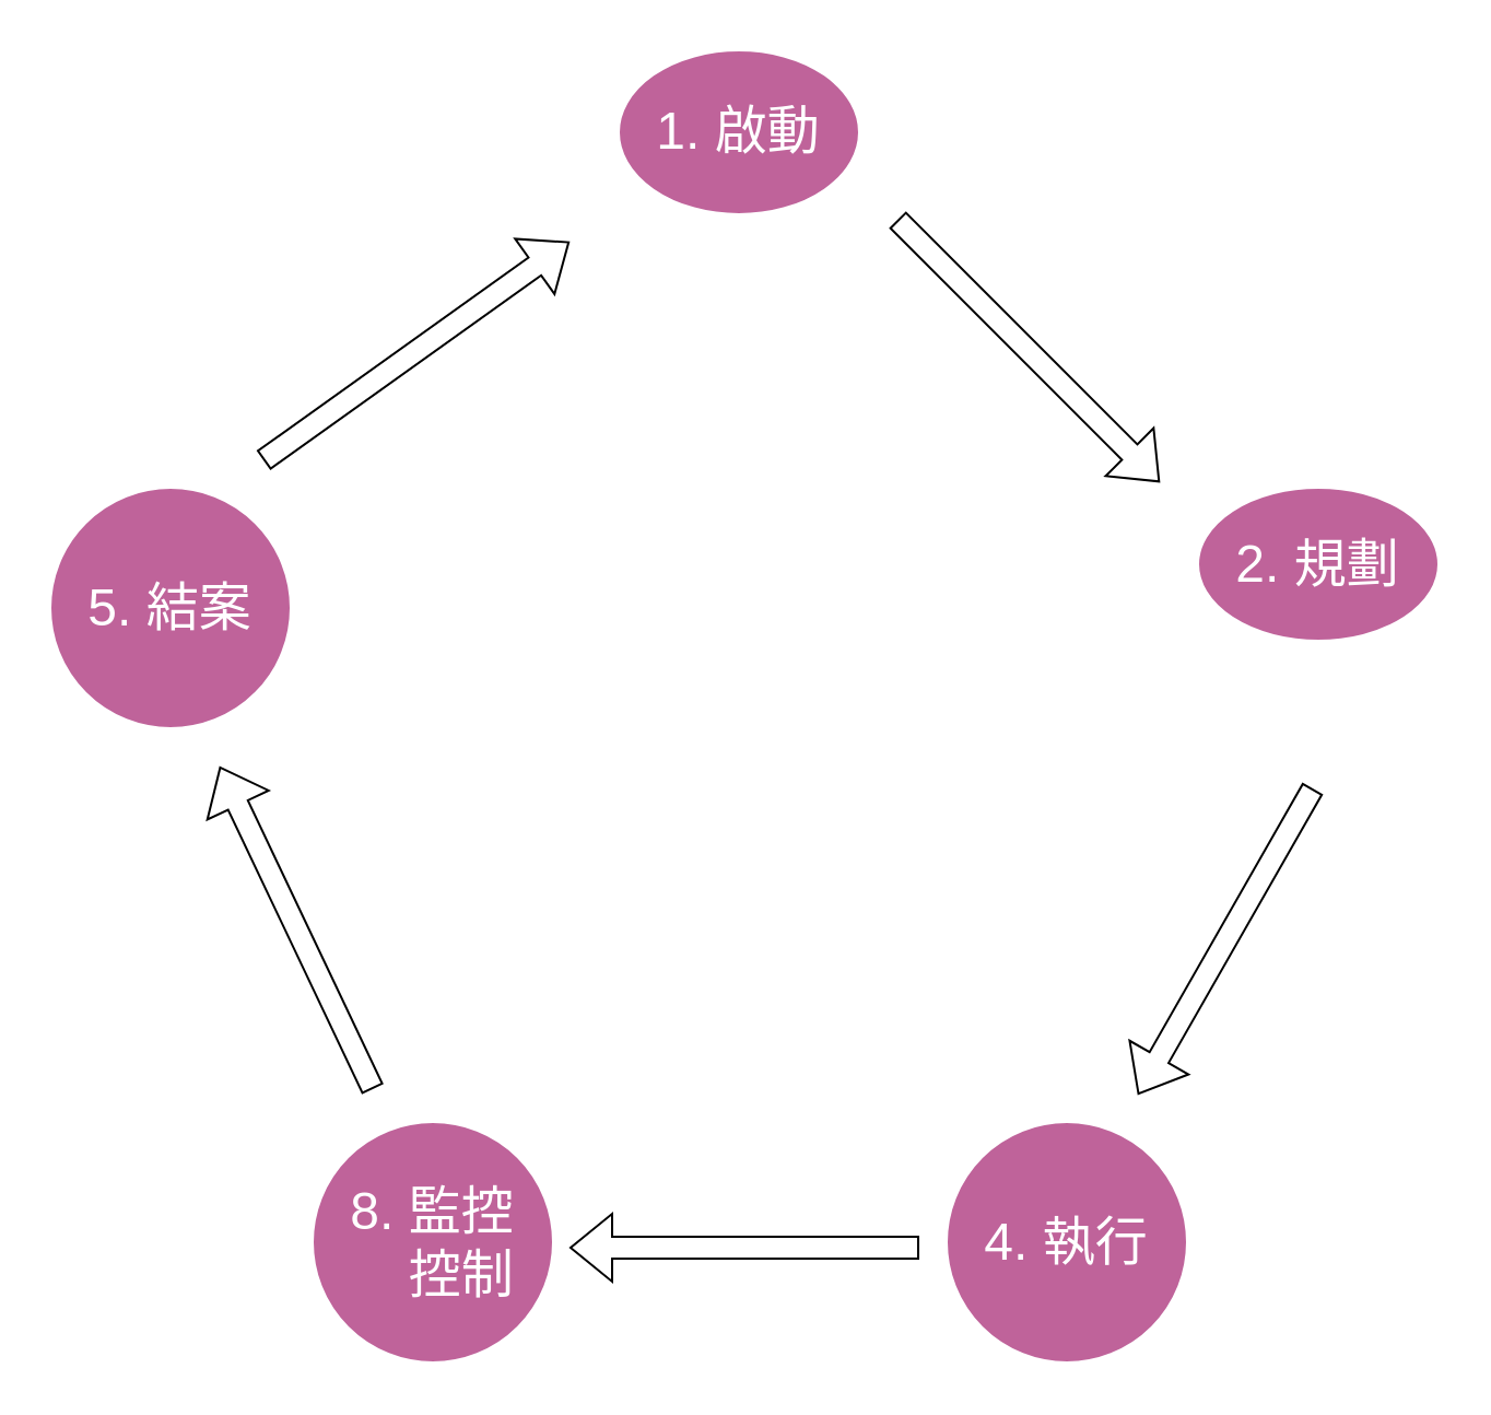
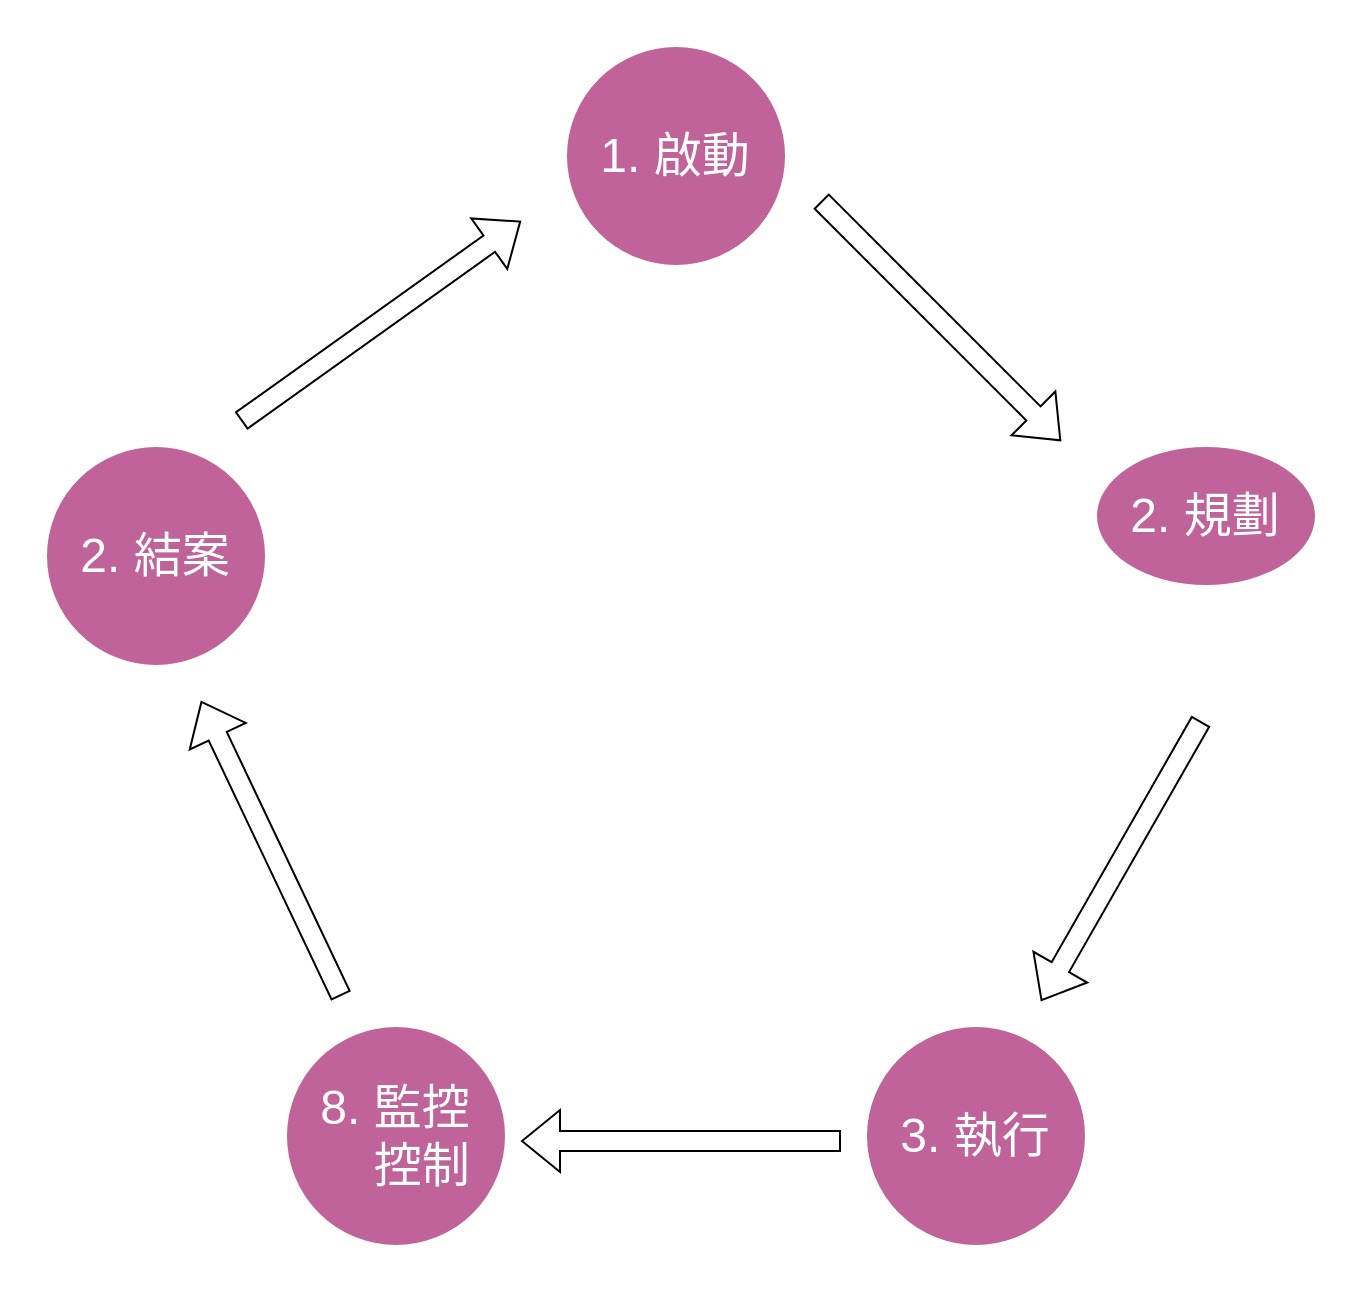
- <mxCell id="2" value="&lt;font style=&quot;font-size: 24px;&quot;&gt;1. 啟動&lt;/font&gt;" style="ellipse;whiteSpace=wrap;html=1;rounded=0;shadow=0;strokeWidth=6;fontSize=14;align=center;fillColor=#BF639A;strokeColor=#FFFFFF;fontColor=#FFFFFF;" parent="1" vertex="1"><mxGeometry x="280" y="20" width="115" height="80" as="geometry" /></mxCell>
+ <mxCell id="2" value="&lt;font style=&quot;font-size: 24px;&quot;&gt;1. 啟動&lt;/font&gt;" style="ellipse;whiteSpace=wrap;html=1;rounded=0;shadow=0;strokeWidth=6;fontSize=14;align=center;fillColor=#BF639A;strokeColor=#FFFFFF;fontColor=#FFFFFF;" parent="1" vertex="1"><mxGeometry x="280" y="20" width="115" height="115" as="geometry" /></mxCell>
- <mxCell id="6" value="&lt;font style=&quot;font-size: 24px;&quot;&gt;5. 結案&lt;/font&gt;" style="ellipse;whiteSpace=wrap;html=1;rounded=0;shadow=0;strokeWidth=6;fontSize=14;align=center;fillColor=#BF639A;strokeColor=#FFFFFF;fontColor=#FFFFFF;" vertex="1" parent="1"><mxGeometry x="20" y="220" width="115" height="115" as="geometry" /></mxCell>
+ <mxCell id="6" value="&lt;font style=&quot;font-size: 24px;&quot;&gt;2. 結案&lt;/font&gt;" style="ellipse;whiteSpace=wrap;html=1;rounded=0;shadow=0;strokeWidth=6;fontSize=14;align=center;fillColor=#BF639A;strokeColor=#FFFFFF;fontColor=#FFFFFF;" vertex="1" parent="1"><mxGeometry x="20" y="220" width="115" height="115" as="geometry" /></mxCell>
- <mxCell id="4" value="&lt;font style=&quot;font-size: 24px;&quot;&gt;4. 執行&lt;/font&gt;" style="ellipse;whiteSpace=wrap;html=1;rounded=0;shadow=0;strokeWidth=6;fontSize=14;align=center;fillColor=#BF639A;strokeColor=#FFFFFF;fontColor=#FFFFFF;" vertex="1" parent="1"><mxGeometry x="430" y="510" width="115" height="115" as="geometry" /></mxCell>
+ <mxCell id="4" value="&lt;font style=&quot;font-size: 24px;&quot;&gt;3. 執行&lt;/font&gt;" style="ellipse;whiteSpace=wrap;html=1;rounded=0;shadow=0;strokeWidth=6;fontSize=14;align=center;fillColor=#BF639A;strokeColor=#FFFFFF;fontColor=#FFFFFF;" vertex="1" parent="1"><mxGeometry x="430" y="510" width="115" height="115" as="geometry" /></mxCell>
